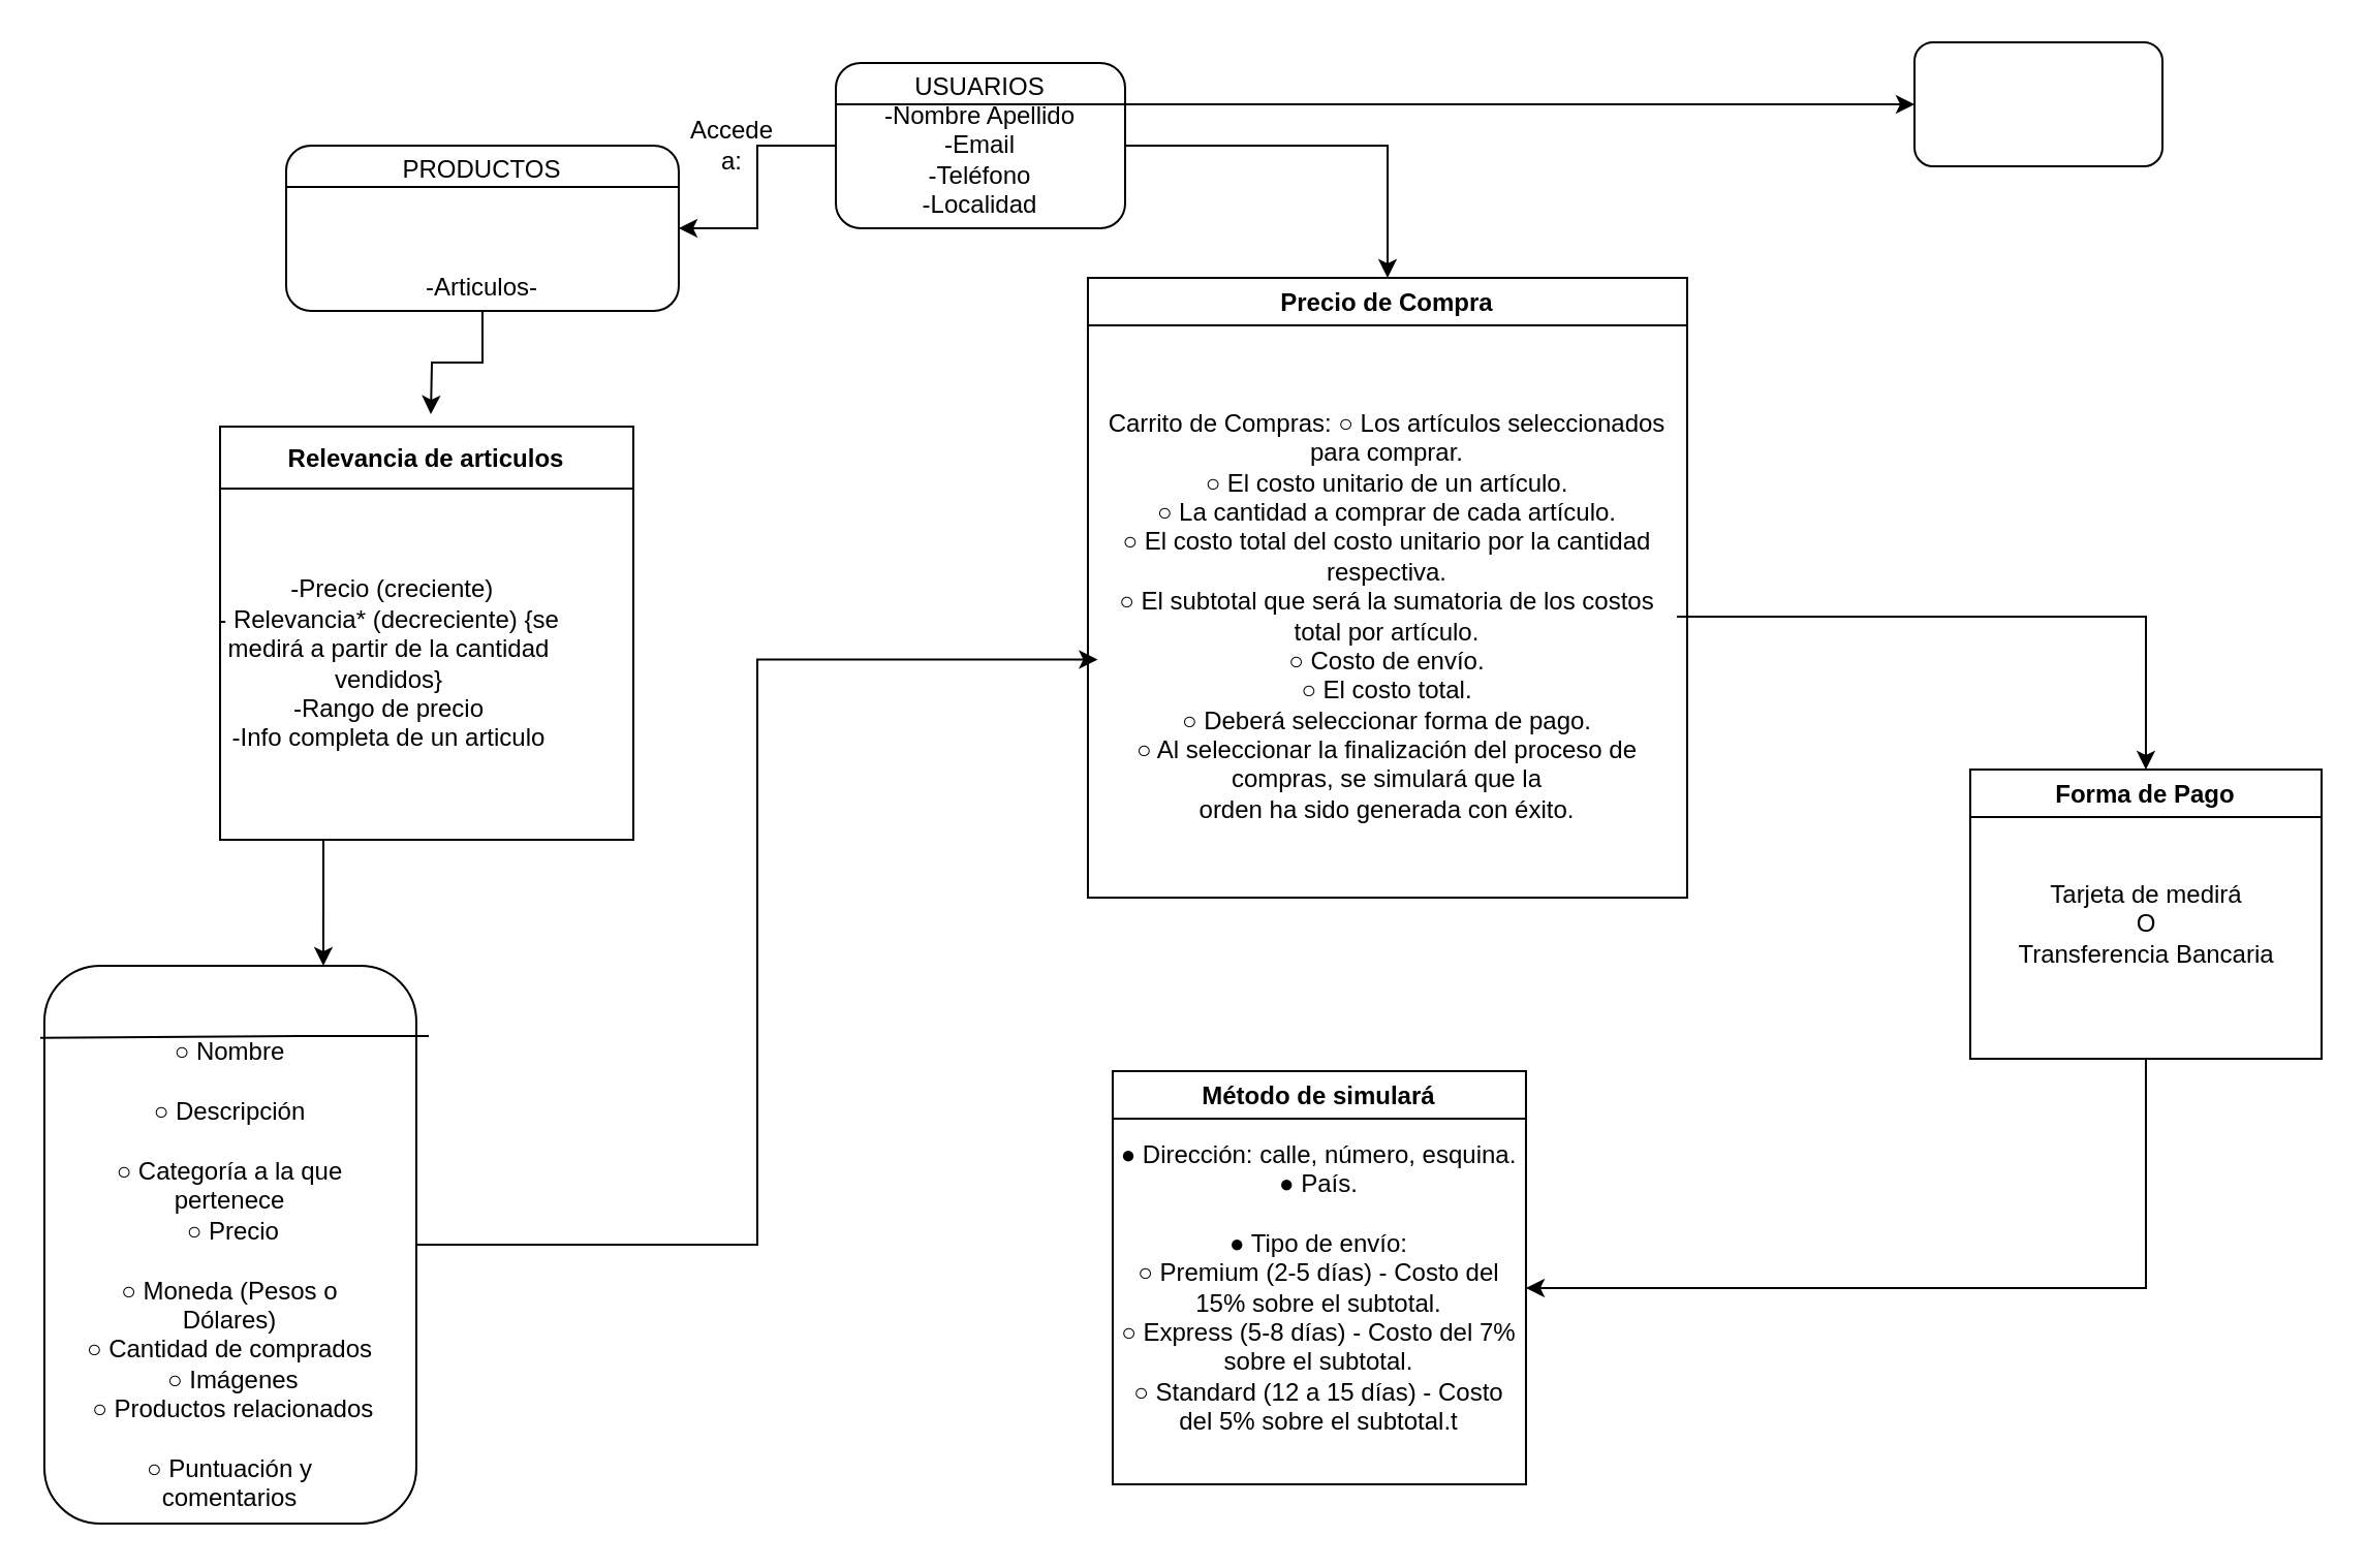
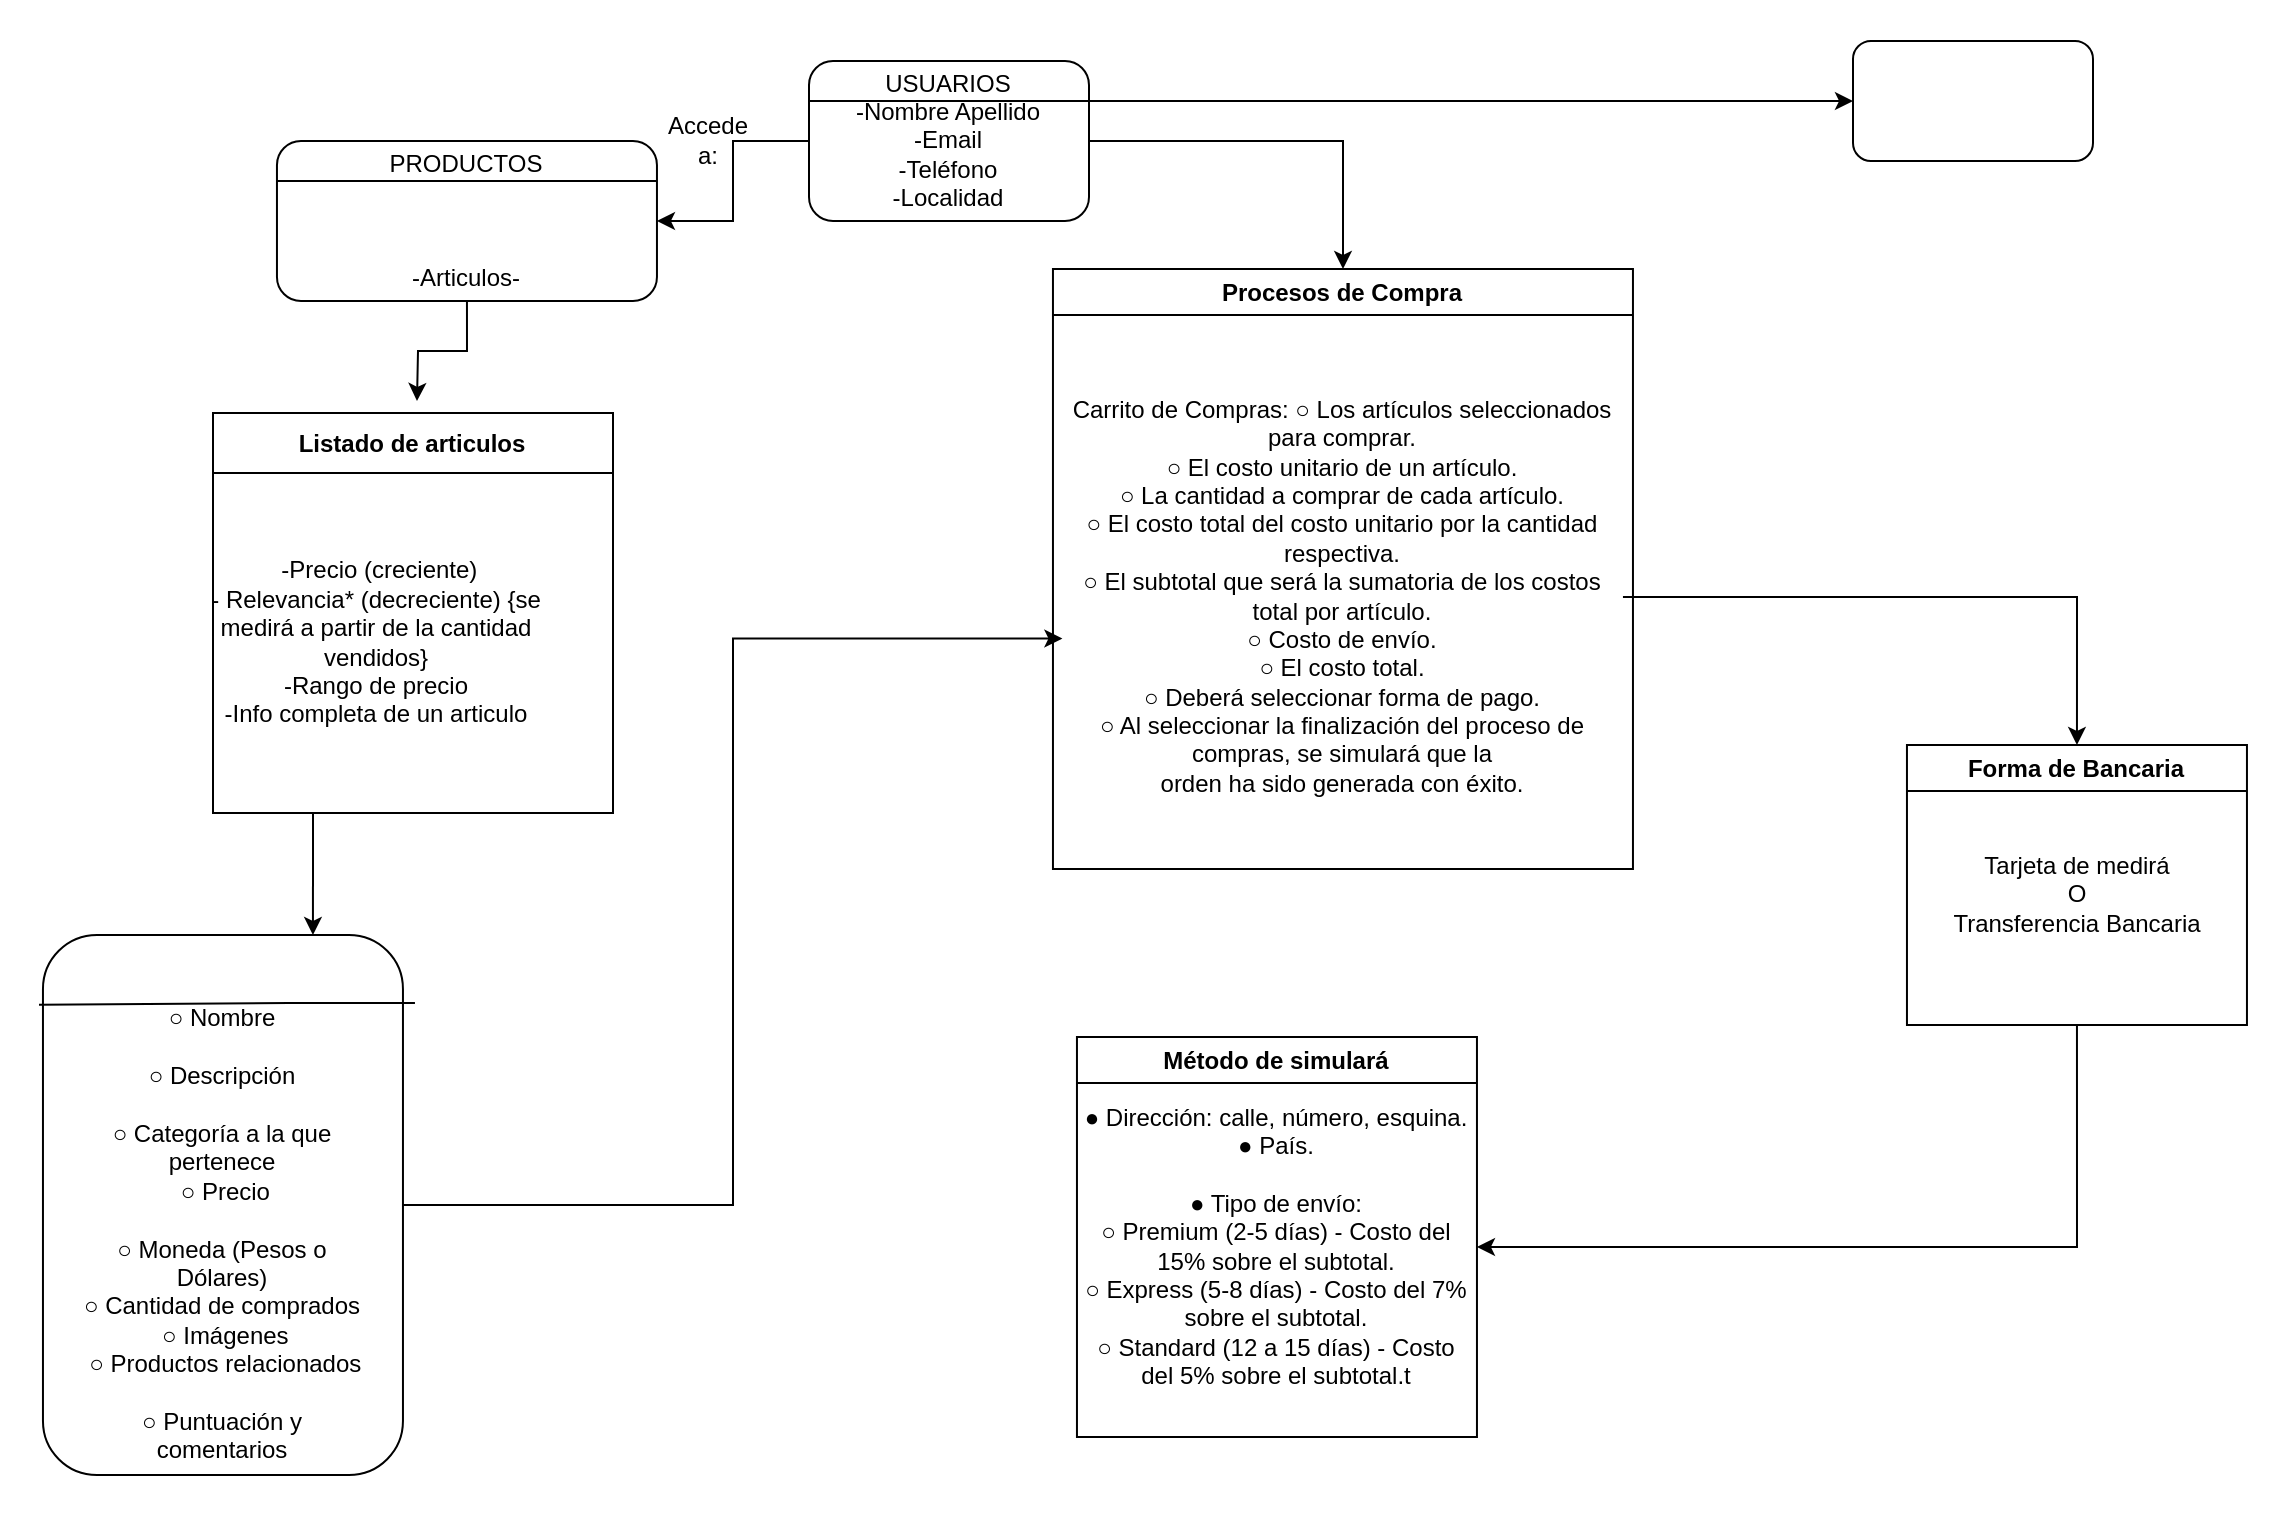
- <mxCell id="13" value="Precio de Compra" style="swimlane;" parent="1" vertex="1"><mxGeometry x="525.98" y="134" width="290" height="300" as="geometry" /></mxCell>
+ <mxCell id="13" value="Procesos de Compra" style="swimlane;" parent="1" vertex="1"><mxGeometry x="525.98" y="134" width="290" height="300" as="geometry" /></mxCell>
- <mxCell id="11" value="Relevancia de articulos" style="swimlane;startSize=30;" parent="1" vertex="1"><mxGeometry x="106" y="206" width="200" height="200" as="geometry" /></mxCell>
+ <mxCell id="11" value="Listado de articulos" style="swimlane;startSize=30;" parent="1" vertex="1"><mxGeometry x="106" y="206" width="200" height="200" as="geometry" /></mxCell>
- <mxCell id="18" value="Forma de Pago" style="swimlane;" parent="1" vertex="1"><mxGeometry x="952.98" y="372" width="170" height="140" as="geometry" /></mxCell>
+ <mxCell id="18" value="Forma de Bancaria" style="swimlane;" parent="1" vertex="1"><mxGeometry x="952.98" y="372" width="170" height="140" as="geometry" /></mxCell>
